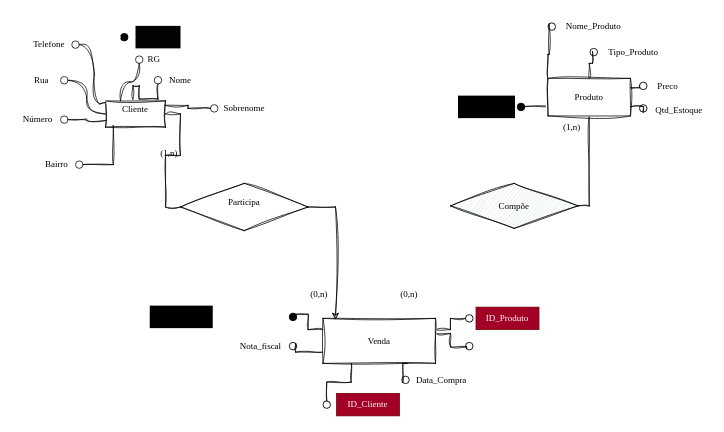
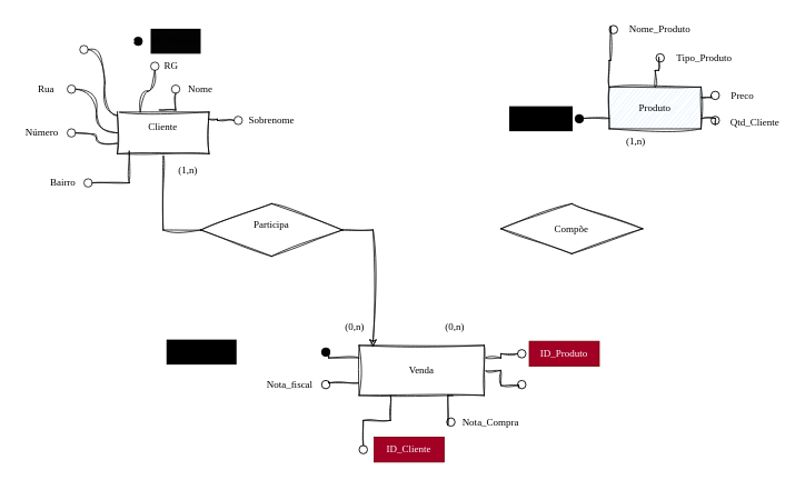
- <mxCell id="25" value="Telefone" style="text;html=1;align=center;verticalAlign=middle;whiteSpace=wrap;rounded=0;fontFamily=Architects Daughter;fontSource=https%3A%2F%2Ffonts.googleapis.com%2Fcss%3Ffamily%3DArchitects%2BDaughter;movable=0;resizable=0;rotatable=0;deletable=0;editable=0;locked=1;connectable=0;" vertex="1" parent="1"><mxGeometry x="40" y="44" width="50" height="30" as="geometry" /></mxCell>
- <mxCell id="9" value="&lt;div&gt;Produto&lt;/div&gt;" style="rounded=0;whiteSpace=wrap;html=1;sketch=1;hachureGap=4;jiggle=2;curveFitting=1;fontFamily=Architects Daughter;fontSource=https%3A%2F%2Ffonts.googleapis.com%2Fcss%3Ffamily%3DArchitects%2BDaughter;" vertex="1" parent="1"><mxGeometry x="730" y="104" width="110" height="50" as="geometry" /></mxCell>
+ <mxCell id="9" value="&lt;div&gt;Produto&lt;/div&gt;" style="rounded=0;whiteSpace=wrap;html=1;sketch=1;hachureGap=4;jiggle=2;curveFitting=1;fontFamily=Architects Daughter;fontSource=https%3A%2F%2Ffonts.googleapis.com%2Fcss%3Ffamily%3DArchitects%2BDaughter;fillColor=#dae8fc;" vertex="1" parent="1"><mxGeometry x="730" y="104" width="110" height="50" as="geometry" /></mxCell>
- <mxCell id="64" value="Qtd_Estoque" style="text;html=1;align=center;verticalAlign=middle;whiteSpace=wrap;rounded=0;fontFamily=Architects Daughter;fontSource=https%3A%2F%2Ffonts.googleapis.com%2Fcss%3Ffamily%3DArchitects%2BDaughter;" vertex="1" parent="1"><mxGeometry x="867" y="131" width="76" height="30" as="geometry" /></mxCell>
+ <mxCell id="64" value="Qtd_Cliente" style="text;html=1;align=center;verticalAlign=middle;whiteSpace=wrap;rounded=0;fontFamily=Architects Daughter;fontSource=https%3A%2F%2Ffonts.googleapis.com%2Fcss%3Ffamily%3DArchitects%2BDaughter;" vertex="1" parent="1"><mxGeometry x="867" y="131" width="76" height="30" as="geometry" /></mxCell>
- <mxCell id="3" value="Cliente&lt;div&gt;&lt;br&gt;&lt;/div&gt;" style="rounded=0;whiteSpace=wrap;html=1;sketch=1;hachureGap=4;jiggle=2;curveFitting=1;fontFamily=Architects Daughter;fontSource=https%3A%2F%2Ffonts.googleapis.com%2Fcss%3Ffamily%3DArchitects%2BDaughter;movable=0;resizable=0;rotatable=0;deletable=0;editable=0;locked=1;connectable=0;" vertex="1" parent="1"><mxGeometry x="140" y="134" width="80" height="35" as="geometry" /></mxCell>
+ <mxCell id="3" value="Cliente&lt;div&gt;&lt;br&gt;&lt;/div&gt;" style="rounded=0;whiteSpace=wrap;html=1;sketch=1;hachureGap=4;jiggle=2;curveFitting=1;fontFamily=Architects Daughter;fontSource=https%3A%2F%2Ffonts.googleapis.com%2Fcss%3Ffamily%3DArchitects%2BDaughter;movable=0;resizable=0;rotatable=0;deletable=0;editable=0;locked=1;connectable=0;" vertex="1" parent="1"><mxGeometry x="140" y="134" width="110" height="50" as="geometry" /></mxCell>
- <mxCell id="4" style="edgeStyle=orthogonalEdgeStyle;rounded=0;sketch=1;hachureGap=4;jiggle=2;curveFitting=1;orthogonalLoop=1;jettySize=auto;html=1;fontFamily=Architects Daughter;fontSource=https%3A%2F%2Ffonts.googleapis.com%2Fcss%3Ffamily%3DArchitects%2BDaughter;curved=0;entryX=1;entryY=0.5;entryDx=0;entryDy=0;endArrow=none;endFill=0;" edge="1" parent="1" source="9" target="19"><mxGeometry relative="1" as="geometry"><mxPoint x="760" y="324" as="targetPoint" /><Array as="points"><mxPoint x="785" y="274" /></Array></mxGeometry></mxCell>
- <mxCell id="19" value="&lt;div&gt;Compõe&lt;/div&gt;" style="rhombus;whiteSpace=wrap;html=1;sketch=1;hachureGap=4;jiggle=2;curveFitting=1;fontFamily=Architects Daughter;fontSource=https%3A%2F%2Ffonts.googleapis.com%2Fcss%3Ffamily%3DArchitects%2BDaughter;fillColor=#d5e8d4;" vertex="1" parent="1"><mxGeometry x="600" y="244" width="170" height="60" as="geometry" /></mxCell>
+ <mxCell id="19" value="&lt;div&gt;Compõe&lt;/div&gt;" style="rhombus;whiteSpace=wrap;html=1;sketch=1;hachureGap=4;jiggle=2;curveFitting=1;fontFamily=Architects Daughter;fontSource=https%3A%2F%2Ffonts.googleapis.com%2Fcss%3Ffamily%3DArchitects%2BDaughter;" vertex="1" parent="1"><mxGeometry x="600" y="244" width="170" height="60" as="geometry" /></mxCell>
- <mxCell id="16" value="Venda" style="rounded=0;whiteSpace=wrap;html=1;sketch=1;hachureGap=4;jiggle=2;curveFitting=1;fontFamily=Architects Daughter;fontSource=https%3A%2F%2Ffonts.googleapis.com%2Fcss%3Ffamily%3DArchitects%2BDaughter;" vertex="1" parent="1"><mxGeometry x="430" y="424" width="150" height="60" as="geometry" /></mxCell>
+ <mxCell id="16" value="Venda" style="rounded=0;whiteSpace=wrap;html=1;sketch=1;hachureGap=4;jiggle=2;curveFitting=1;fontFamily=Architects Daughter;fontSource=https%3A%2F%2Ffonts.googleapis.com%2Fcss%3Ffamily%3DArchitects%2BDaughter;" vertex="1" parent="1"><mxGeometry x="430" y="414" width="150" height="60" as="geometry" /></mxCell>
- <mxCell id="55" value="Data_Compra" style="text;html=1;align=center;verticalAlign=middle;whiteSpace=wrap;rounded=0;fontFamily=Architects Daughter;fontSource=https%3A%2F%2Ffonts.googleapis.com%2Fcss%3Ffamily%3DArchitects%2BDaughter;" vertex="1" parent="1"><mxGeometry x="546" y="491" width="84" height="30" as="geometry" /></mxCell>
+ <mxCell id="55" value="Nota_Compra" style="text;html=1;align=center;verticalAlign=middle;whiteSpace=wrap;rounded=0;fontFamily=Architects Daughter;fontSource=https%3A%2F%2Ffonts.googleapis.com%2Fcss%3Ffamily%3DArchitects%2BDaughter;" vertex="1" parent="1"><mxGeometry x="546" y="491" width="84" height="30" as="geometry" /></mxCell>
